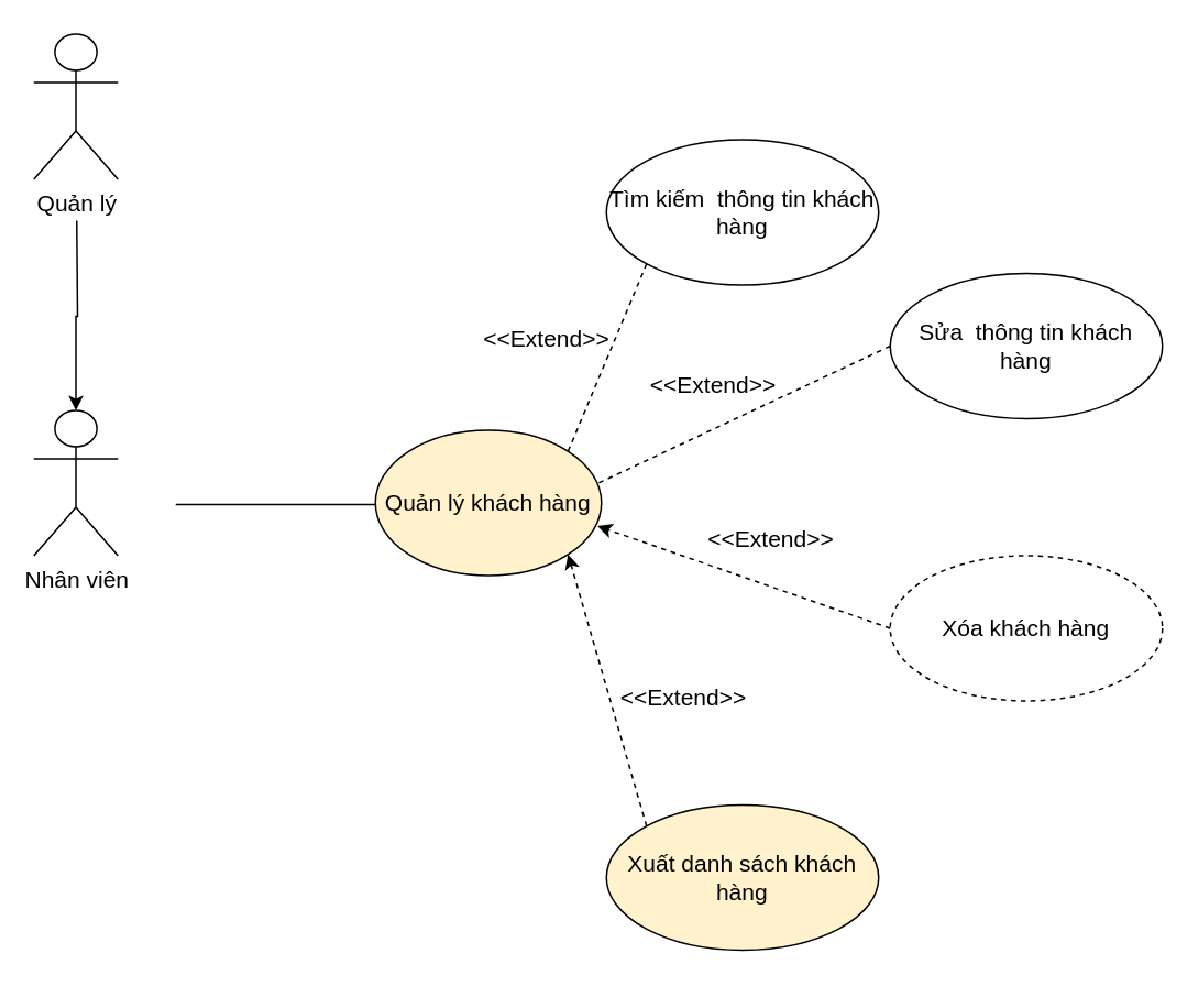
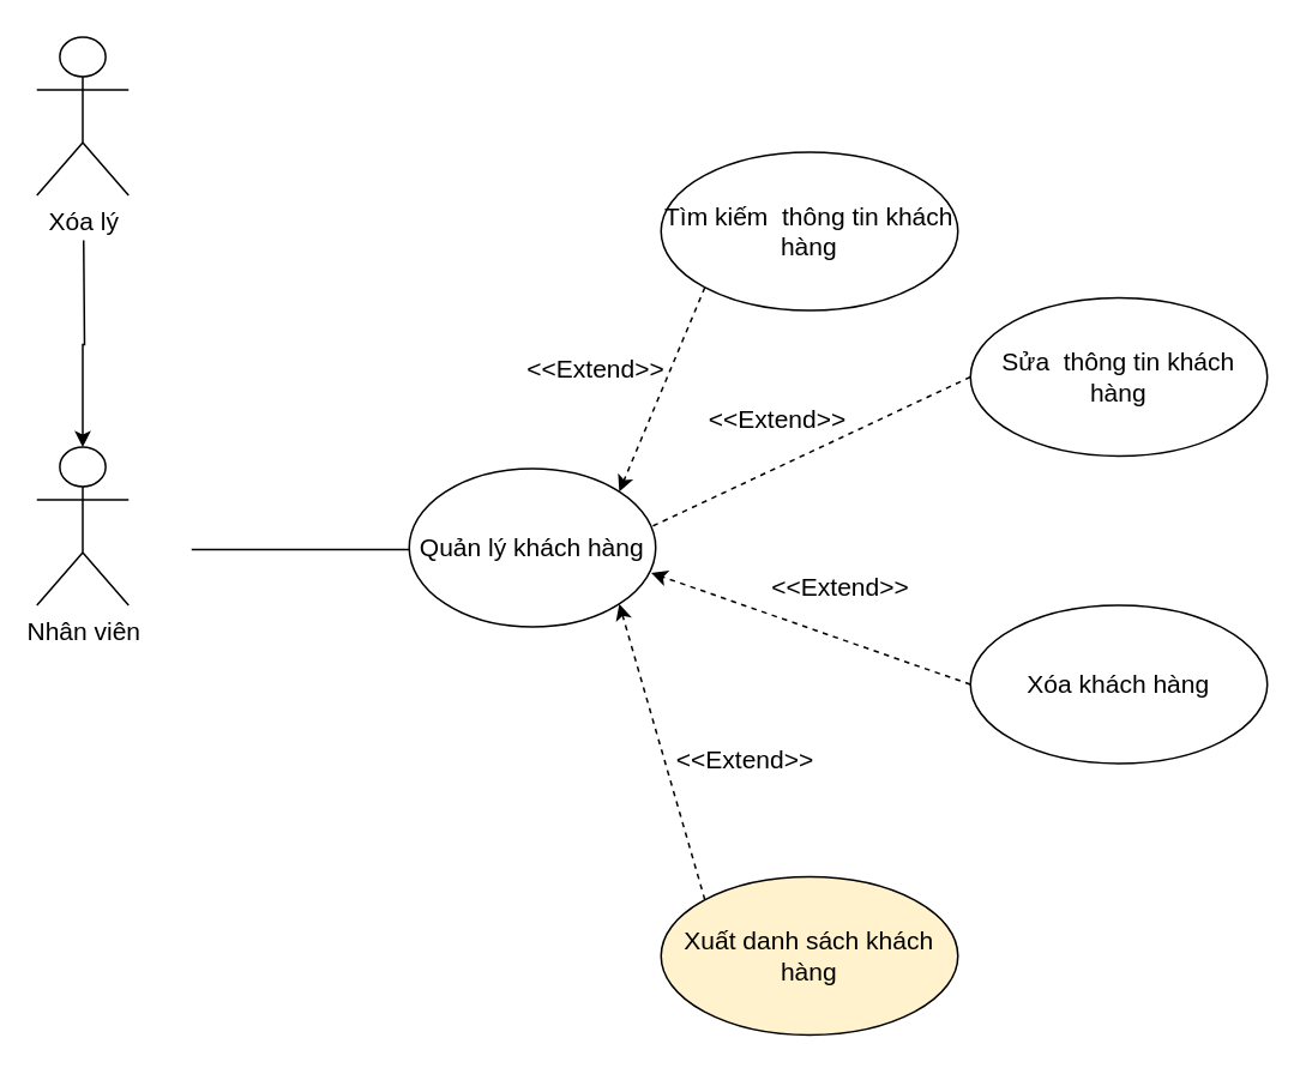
- <mxCell id="3" value="&lt;font style=&quot;font-size: 14px&quot;&gt;Quản lý&lt;/font&gt;" style="shape=umlActor;verticalLabelPosition=bottom;verticalAlign=top;html=1;outlineConnect=0;" parent="1" vertex="1"><mxGeometry x="20" y="20" width="51" height="88" as="geometry" /></mxCell>
+ <mxCell id="3" value="&lt;font style=&quot;font-size: 14px&quot;&gt;Xóa lý&lt;/font&gt;" style="shape=umlActor;verticalLabelPosition=bottom;verticalAlign=top;html=1;outlineConnect=0;" parent="1" vertex="1"><mxGeometry x="20" y="20" width="51" height="88" as="geometry" /></mxCell>
- <mxCell id="15" value="" style="endArrow=none;html=1;rounded=0;dashed=1;exitX=0;exitY=1;exitDx=0;exitDy=0;entryX=1;entryY=0;entryDx=0;entryDy=0;" parent="1" source="7" target="6" edge="1"><mxGeometry width="50" height="50" relative="1" as="geometry"><mxPoint x="206" y="181" as="sourcePoint" /><mxPoint x="256" y="131" as="targetPoint" /></mxGeometry></mxCell>
+ <mxCell id="15" value="" style="endArrow=classic;html=1;rounded=0;dashed=1;exitX=0;exitY=1;exitDx=0;exitDy=0;entryX=1;entryY=0;entryDx=0;entryDy=0;" parent="1" source="7" target="6" edge="1"><mxGeometry width="50" height="50" relative="1" as="geometry"><mxPoint x="206" y="181" as="sourcePoint" /><mxPoint x="256" y="131" as="targetPoint" /></mxGeometry></mxCell>
- <mxCell id="6" value="Quản lý khách hàng" style="ellipse;whiteSpace=wrap;html=1;fontSize=14;fillColor=#fff2cc;" parent="1" vertex="1"><mxGeometry x="227" y="260" width="137" height="88" as="geometry" /></mxCell>
+ <mxCell id="6" value="Quản lý khách hàng" style="ellipse;whiteSpace=wrap;html=1;fontSize=14;" parent="1" vertex="1"><mxGeometry x="227" y="260" width="137" height="88" as="geometry" /></mxCell>
- <mxCell id="9" value="Xóa khách hàng" style="ellipse;whiteSpace=wrap;html=1;fontSize=14;dashed=1;" parent="1" vertex="1"><mxGeometry x="539" y="336" width="165" height="88" as="geometry" /></mxCell>
+ <mxCell id="9" value="Xóa khách hàng" style="ellipse;whiteSpace=wrap;html=1;fontSize=14;" parent="1" vertex="1"><mxGeometry x="539" y="336" width="165" height="88" as="geometry" /></mxCell>
